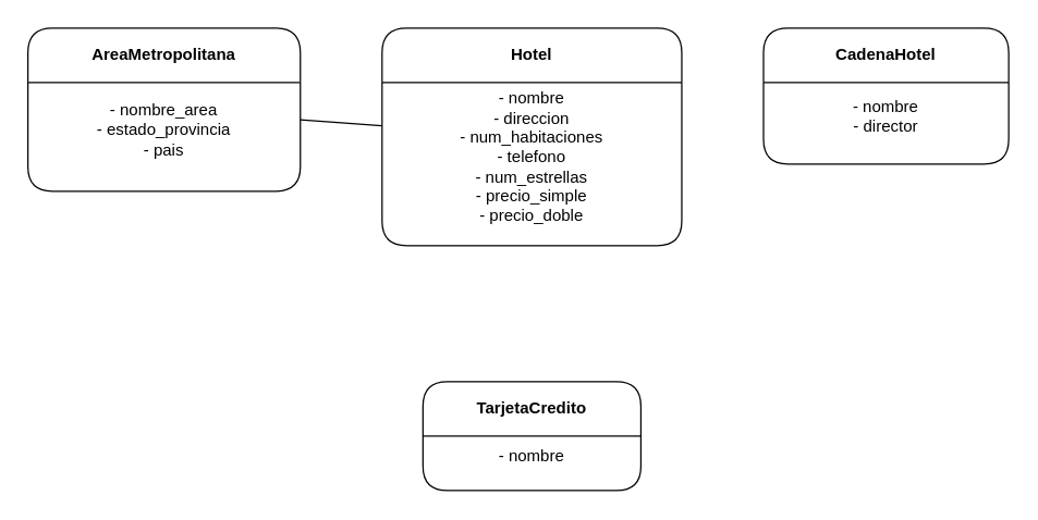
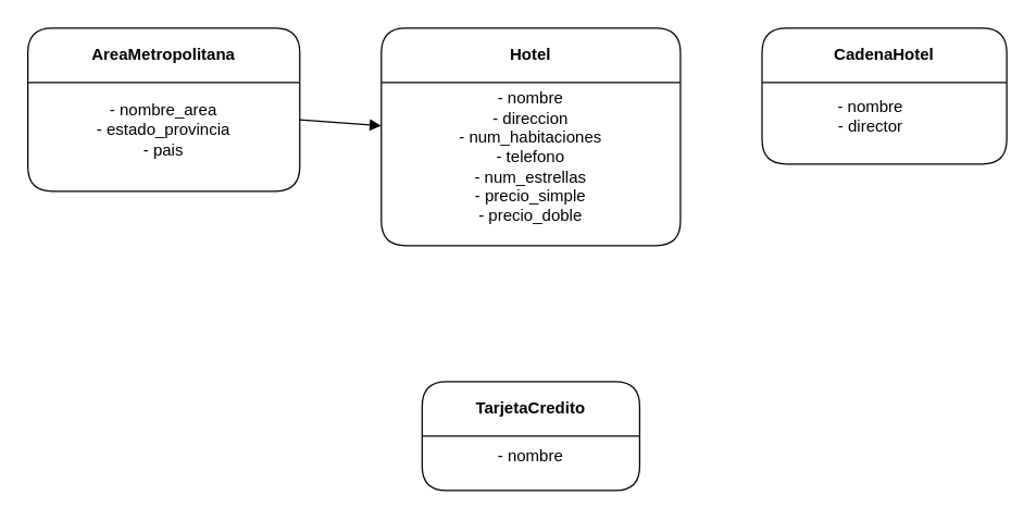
- <mxCell id="7" value="- nombre&lt;br&gt;- director" style="text;html=1;align=center;verticalAlign=middle;whiteSpace=wrap;rounded=0;" vertex="1" parent="6"><mxGeometry x="60" y="50" width="60" height="30" as="geometry" /></mxCell>
+ <mxCell id="7" value="- nombre&lt;br&gt;- director" style="text;html=1;align=center;verticalAlign=middle;whiteSpace=wrap;rounded=0;" vertex="1" parent="6"><mxGeometry x="50" y="50" width="60" height="30" as="geometry" /></mxCell>
- <mxCell id="10" style="endArrow=none;html=1;" edge="1" parent="1" source="2" target="4"><mxGeometry relative="1" as="geometry" /></mxCell>
+ <mxCell id="10" style="endArrow=block;html=1;" edge="1" parent="1" source="2" target="4"><mxGeometry relative="1" as="geometry" /></mxCell>
